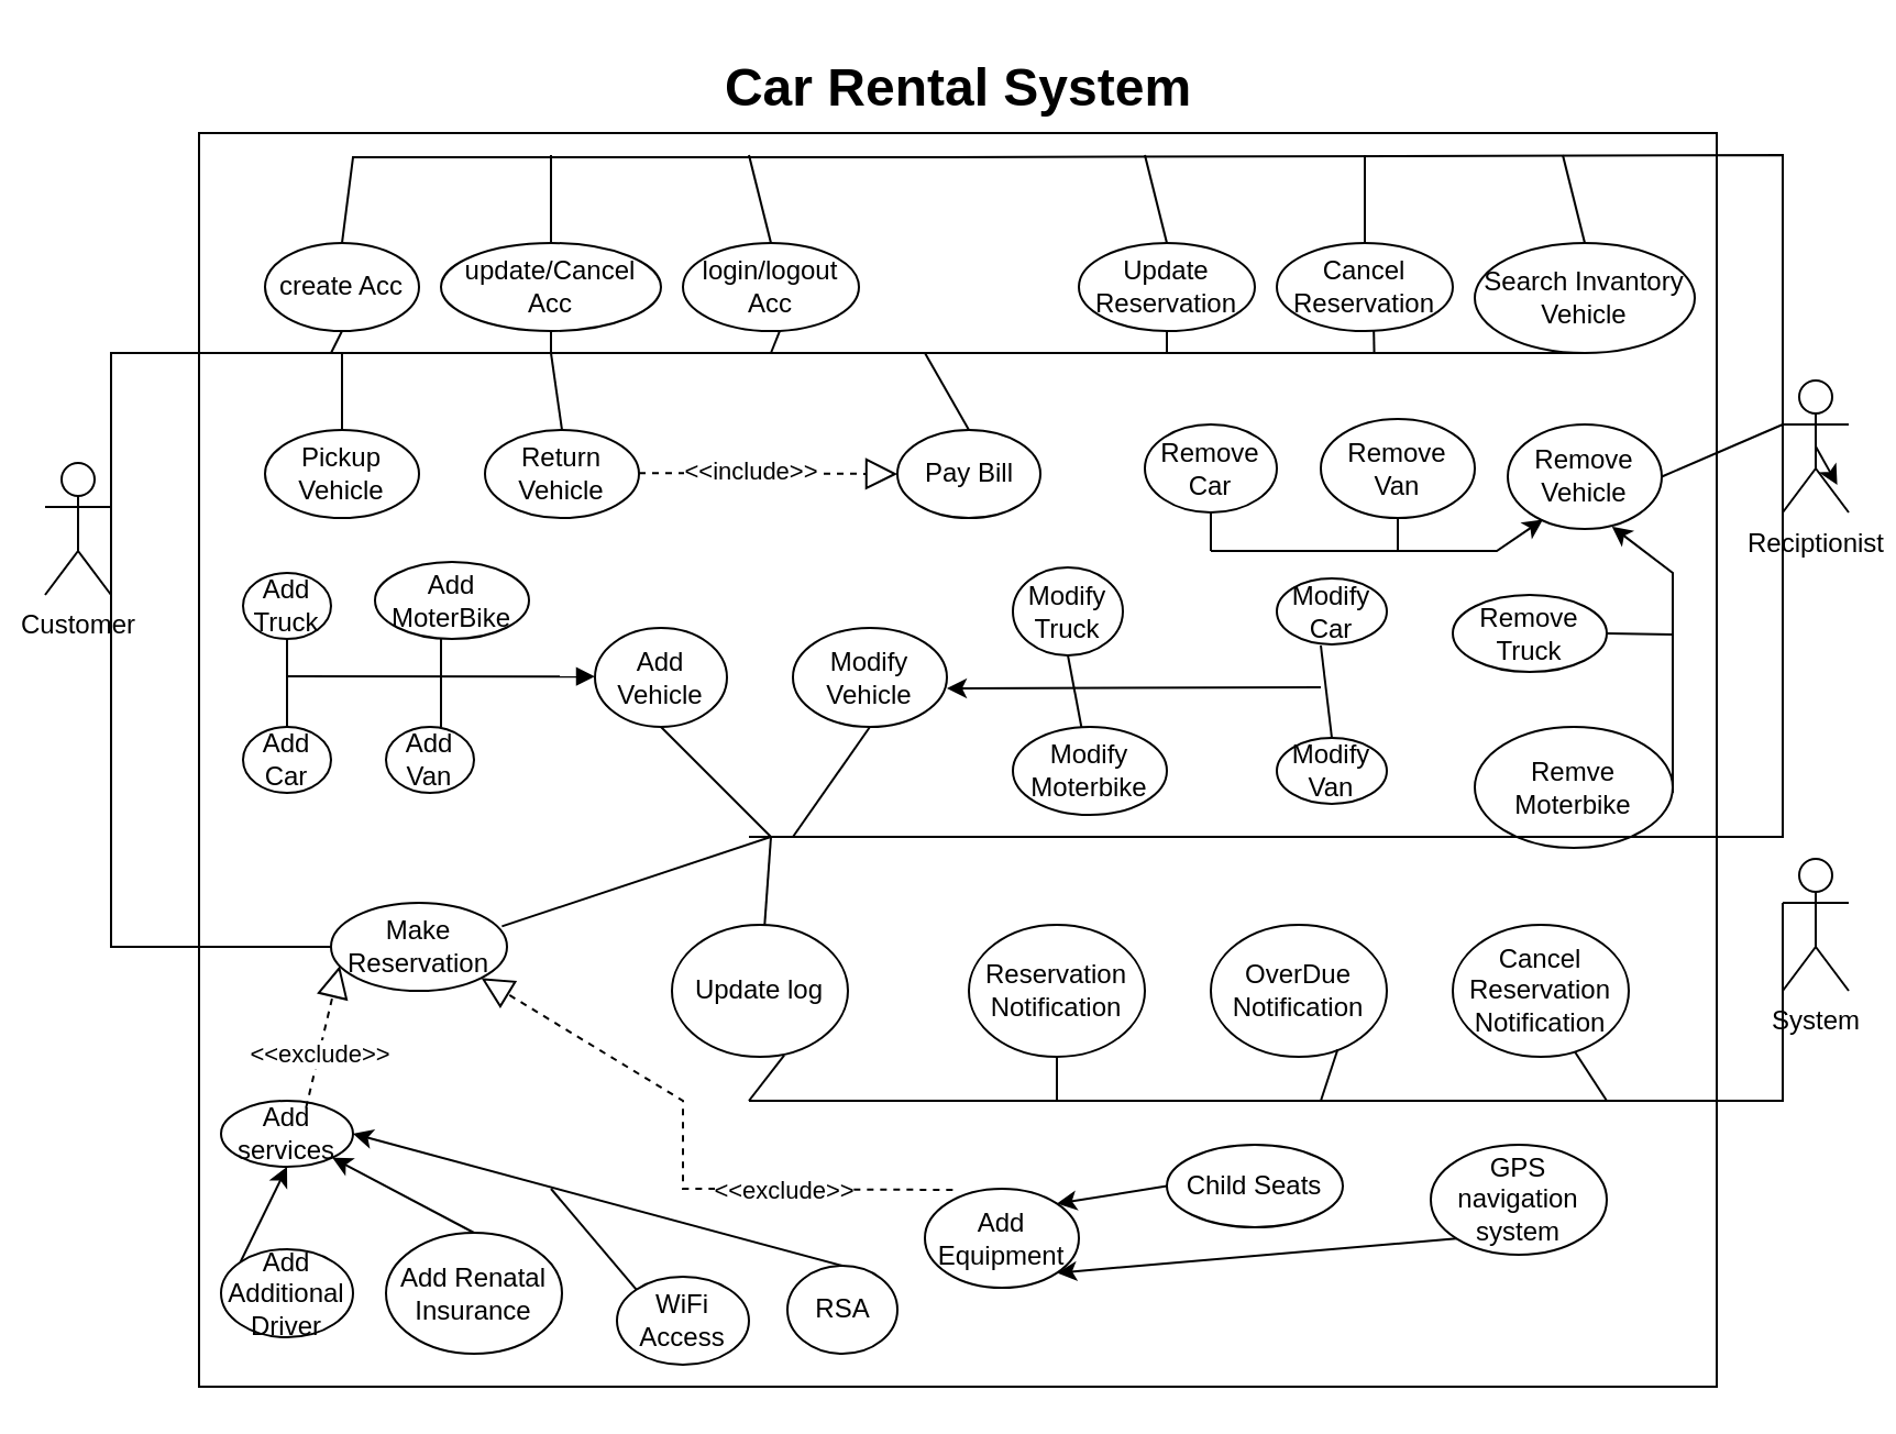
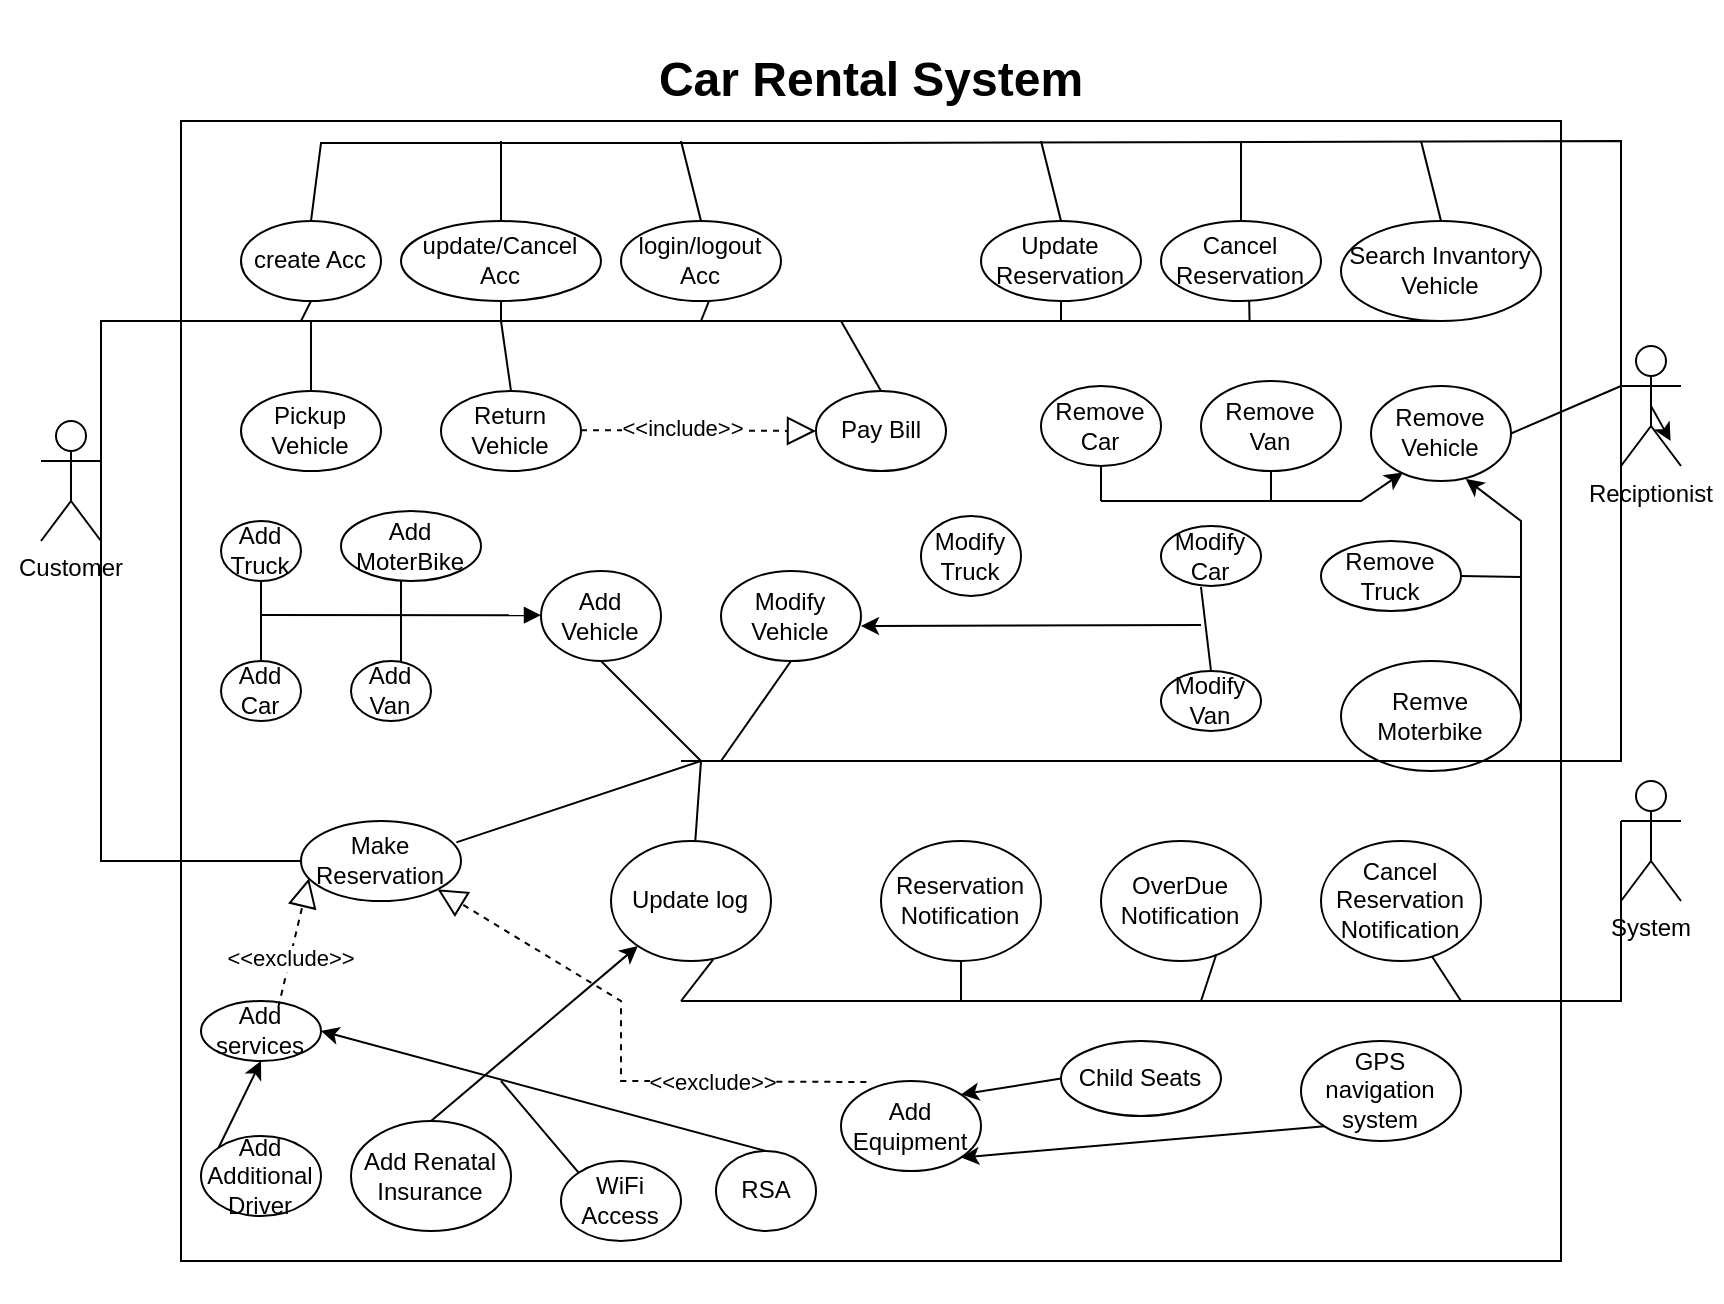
- <mxCell id="37" value="" style="endArrow=none;html=1;rounded=0;entryX=0.5;entryY=1;entryDx=0;entryDy=0;" parent="1" source="22" target="24" edge="1"><mxGeometry width="50" height="50" relative="1" as="geometry"><mxPoint x="430" y="310" as="sourcePoint" /><mxPoint x="480" y="260" as="targetPoint" /></mxGeometry></mxCell>
- <mxCell id="22" value="Modify Moterbike" style="ellipse;whiteSpace=wrap;html=1;" parent="1" vertex="1"><mxGeometry x="460" y="330" width="70" height="40" as="geometry" /></mxCell>
- <mxCell id="87" value="" style="endArrow=classic;html=1;rounded=0;exitX=0.5;exitY=0;exitDx=0;exitDy=0;" edge="1" parent="1" source="78" target="79"><mxGeometry width="50" height="50" relative="1" as="geometry"><mxPoint x="460" y="470" as="sourcePoint" /><mxPoint x="510" y="420" as="targetPoint" /></mxGeometry></mxCell>
+ <mxCell id="87" value="" style="endArrow=classic;html=1;rounded=0;exitX=0.5;exitY=0;exitDx=0;exitDy=0;" edge="1" parent="1" source="78" target="46"><mxGeometry width="50" height="50" relative="1" as="geometry"><mxPoint x="460" y="470" as="sourcePoint" /><mxPoint x="510" y="420" as="targetPoint" /></mxGeometry></mxCell>
